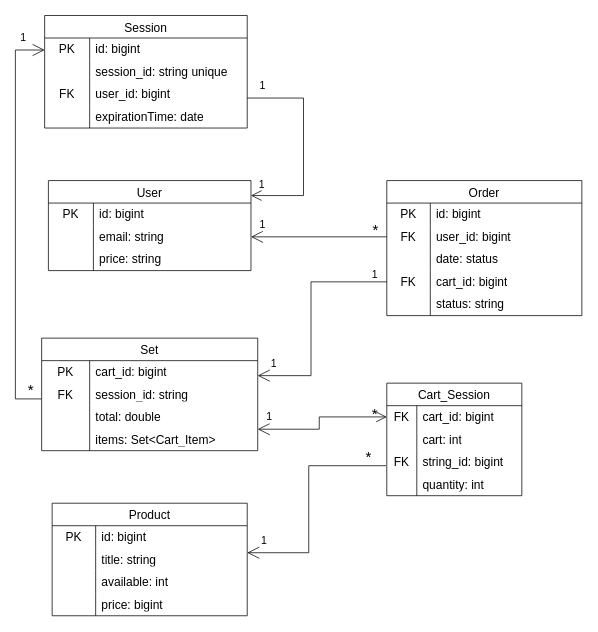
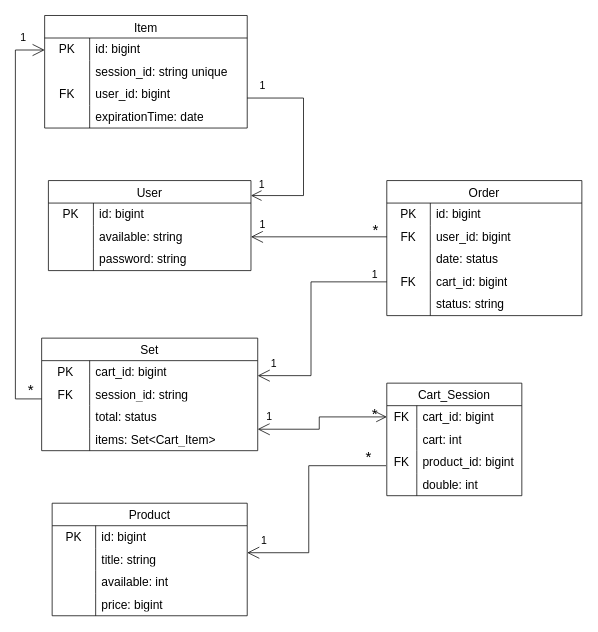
- <mxCell id="61" value="Session" style="shape=table;startSize=30;container=1;collapsible=0;childLayout=tableLayout;fixedRows=1;rowLines=0;fontStyle=0;strokeColor=default;fontSize=16;" vertex="1" parent="1"><mxGeometry x="59" y="20" width="270" height="150" as="geometry" /></mxCell>
+ <mxCell id="61" value="Item" style="shape=table;startSize=30;container=1;collapsible=0;childLayout=tableLayout;fixedRows=1;rowLines=0;fontStyle=0;strokeColor=default;fontSize=16;" vertex="1" parent="1"><mxGeometry x="59" y="20" width="270" height="150" as="geometry" /></mxCell>
- <mxCell id="80" value="email: string" style="shape=partialRectangle;html=1;whiteSpace=wrap;connectable=0;fillColor=none;top=0;left=0;bottom=0;right=0;align=left;spacingLeft=6;overflow=hidden;strokeColor=inherit;fontSize=16;" vertex="1" parent="78"><mxGeometry x="60" width="210" height="30" as="geometry"><mxRectangle width="210" height="30" as="alternateBounds" /></mxGeometry></mxCell>
+ <mxCell id="80" value="available: string" style="shape=partialRectangle;html=1;whiteSpace=wrap;connectable=0;fillColor=none;top=0;left=0;bottom=0;right=0;align=left;spacingLeft=6;overflow=hidden;strokeColor=inherit;fontSize=16;" vertex="1" parent="78"><mxGeometry x="60" width="210" height="30" as="geometry"><mxRectangle width="210" height="30" as="alternateBounds" /></mxGeometry></mxCell>
- <mxCell id="83" value="price: string" style="shape=partialRectangle;html=1;whiteSpace=wrap;connectable=0;fillColor=none;top=0;left=0;bottom=0;right=0;align=left;spacingLeft=6;overflow=hidden;strokeColor=inherit;fontSize=16;" vertex="1" parent="81"><mxGeometry x="60" width="210" height="30" as="geometry"><mxRectangle width="210" height="30" as="alternateBounds" /></mxGeometry></mxCell>
+ <mxCell id="83" value="password: string" style="shape=partialRectangle;html=1;whiteSpace=wrap;connectable=0;fillColor=none;top=0;left=0;bottom=0;right=0;align=left;spacingLeft=6;overflow=hidden;strokeColor=inherit;fontSize=16;" vertex="1" parent="81"><mxGeometry x="60" width="210" height="30" as="geometry"><mxRectangle width="210" height="30" as="alternateBounds" /></mxGeometry></mxCell>
- <mxCell id="28" value="total: double" style="shape=partialRectangle;html=1;whiteSpace=wrap;connectable=0;fillColor=none;top=0;left=0;bottom=0;right=0;align=left;spacingLeft=6;overflow=hidden;strokeColor=inherit;fontSize=16;" vertex="1" parent="26"><mxGeometry x="64" width="224" height="30" as="geometry"><mxRectangle width="224" height="30" as="alternateBounds" /></mxGeometry></mxCell>
+ <mxCell id="28" value="total: status" style="shape=partialRectangle;html=1;whiteSpace=wrap;connectable=0;fillColor=none;top=0;left=0;bottom=0;right=0;align=left;spacingLeft=6;overflow=hidden;strokeColor=inherit;fontSize=16;" vertex="1" parent="26"><mxGeometry x="64" width="224" height="30" as="geometry"><mxRectangle width="224" height="30" as="alternateBounds" /></mxGeometry></mxCell>
- <mxCell id="11" value="string_id: bigint" style="shape=partialRectangle;html=1;whiteSpace=wrap;connectable=0;fillColor=none;top=0;left=0;bottom=0;right=0;align=left;spacingLeft=6;overflow=hidden;strokeColor=inherit;fontSize=16;" vertex="1" parent="9"><mxGeometry x="40" width="140" height="30" as="geometry"><mxRectangle width="140" height="30" as="alternateBounds" /></mxGeometry></mxCell>
+ <mxCell id="11" value="product_id: bigint" style="shape=partialRectangle;html=1;whiteSpace=wrap;connectable=0;fillColor=none;top=0;left=0;bottom=0;right=0;align=left;spacingLeft=6;overflow=hidden;strokeColor=inherit;fontSize=16;" vertex="1" parent="9"><mxGeometry x="40" width="140" height="30" as="geometry"><mxRectangle width="140" height="30" as="alternateBounds" /></mxGeometry></mxCell>
- <mxCell id="14" value="quantity: int" style="shape=partialRectangle;html=1;whiteSpace=wrap;connectable=0;fillColor=none;top=0;left=0;bottom=0;right=0;align=left;spacingLeft=6;overflow=hidden;strokeColor=inherit;fontSize=16;" vertex="1" parent="12"><mxGeometry x="40" width="140" height="30" as="geometry"><mxRectangle width="140" height="30" as="alternateBounds" /></mxGeometry></mxCell>
+ <mxCell id="14" value="double: int" style="shape=partialRectangle;html=1;whiteSpace=wrap;connectable=0;fillColor=none;top=0;left=0;bottom=0;right=0;align=left;spacingLeft=6;overflow=hidden;strokeColor=inherit;fontSize=16;" vertex="1" parent="12"><mxGeometry x="40" width="140" height="30" as="geometry"><mxRectangle width="140" height="30" as="alternateBounds" /></mxGeometry></mxCell>
